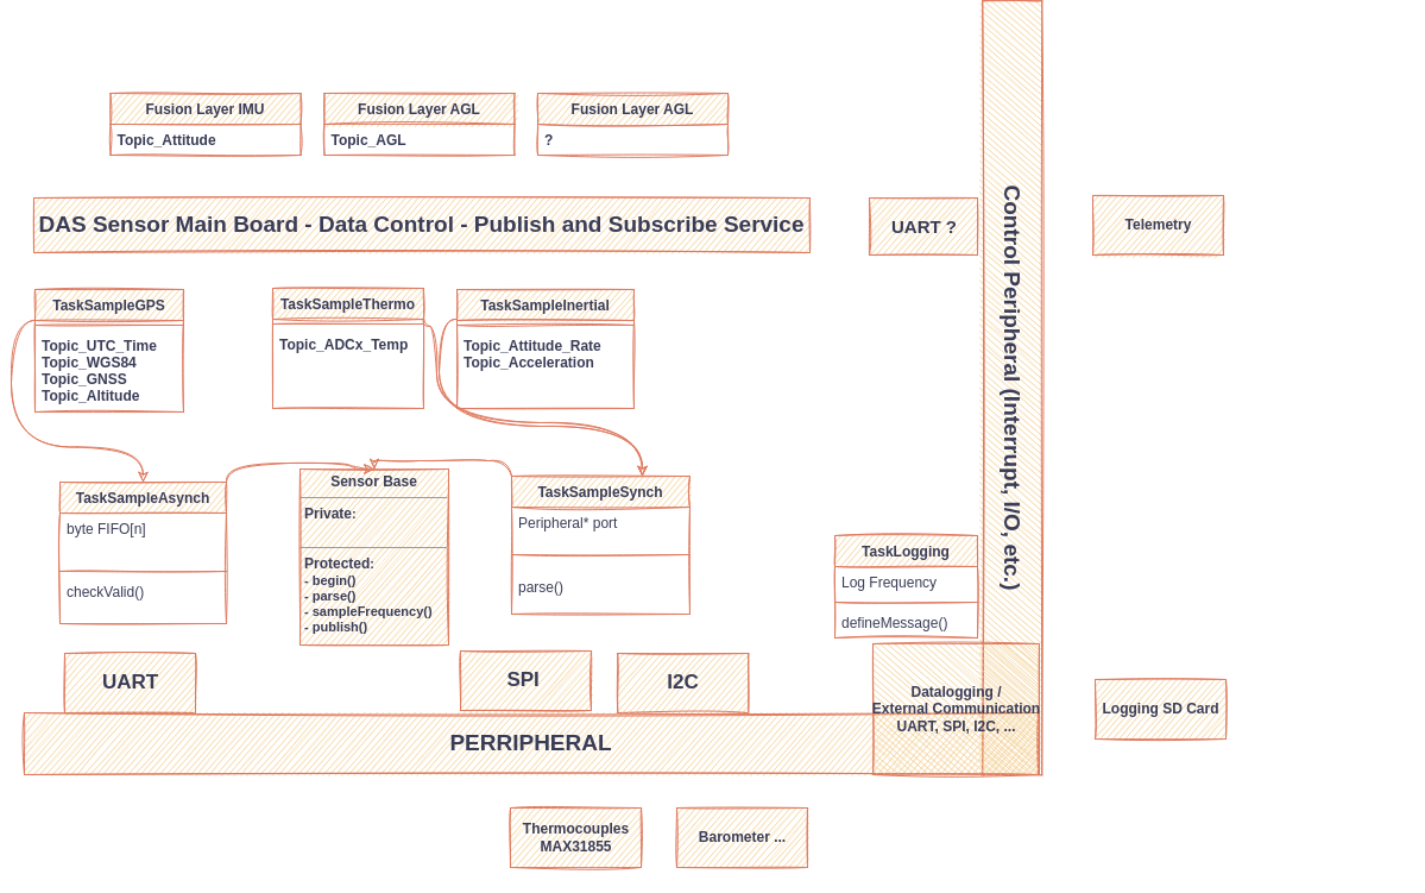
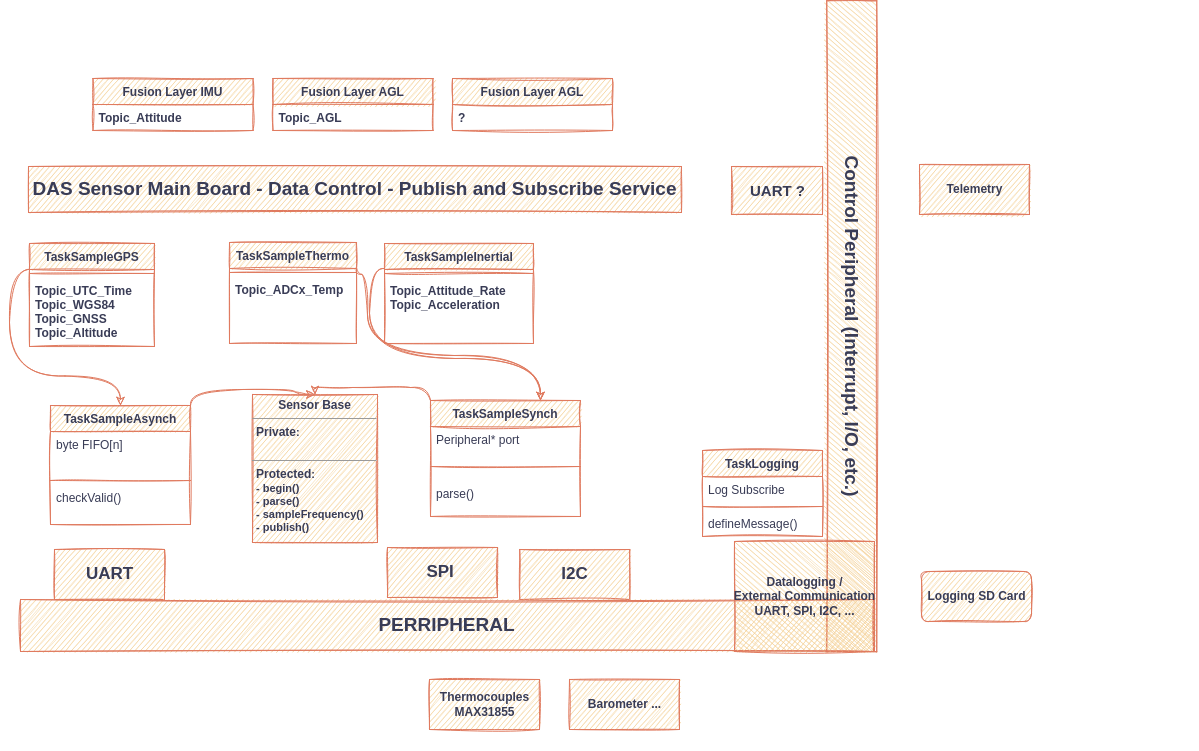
- <mxCell id="20" value="Log Frequency" style="text;strokeColor=none;fillColor=none;align=left;verticalAlign=top;spacingLeft=4;spacingRight=4;overflow=hidden;rotatable=0;points=[[0,0.5],[1,0.5]];portConstraint=eastwest;fontColor=#393C56;fontStyle=0;strokeWidth=1;sketch=1;" parent="19" vertex="1"><mxGeometry y="26" width="120" height="26" as="geometry" /></mxCell>
+ <mxCell id="20" value="Log Subscribe" style="text;strokeColor=none;fillColor=none;align=left;verticalAlign=top;spacingLeft=4;spacingRight=4;overflow=hidden;rotatable=0;points=[[0,0.5],[1,0.5]];portConstraint=eastwest;fontColor=#393C56;fontStyle=0;strokeWidth=1;sketch=1;" parent="19" vertex="1"><mxGeometry y="26" width="120" height="26" as="geometry" /></mxCell>
- <mxCell id="39" value="Logging SD Card" style="html=1;fillColor=#F2CC8F;strokeColor=#E07A5F;fontColor=#393C56;fontStyle=1;strokeWidth=1;sketch=1;" parent="1" vertex="1"><mxGeometry x="921" y="513" width="110" height="50" as="geometry" /></mxCell>
+ <mxCell id="39" value="Logging SD Card" style="html=1;fillColor=#F2CC8F;strokeColor=#E07A5F;fontColor=#393C56;fontStyle=1;strokeWidth=1;sketch=1;rounded=1;" parent="1" vertex="1"><mxGeometry x="921" y="513" width="110" height="50" as="geometry" /></mxCell>
